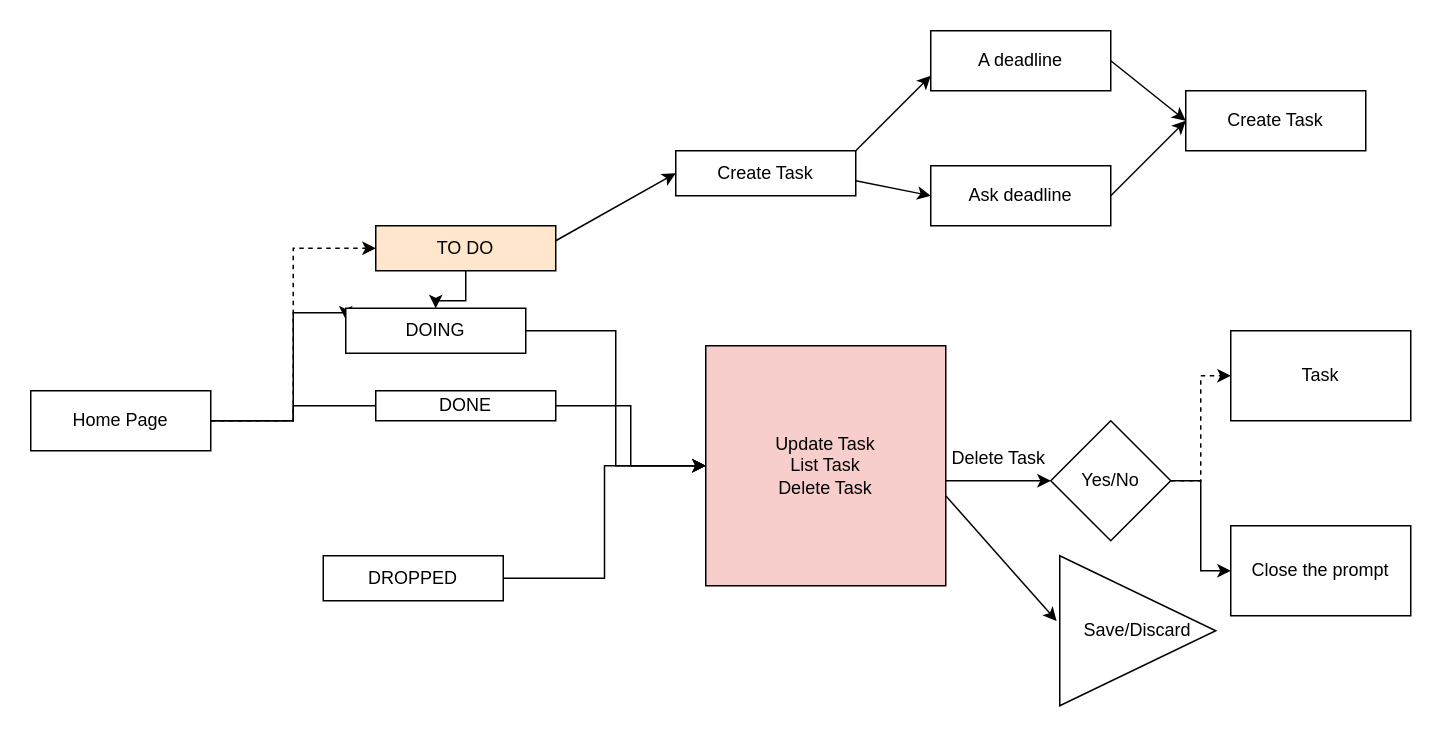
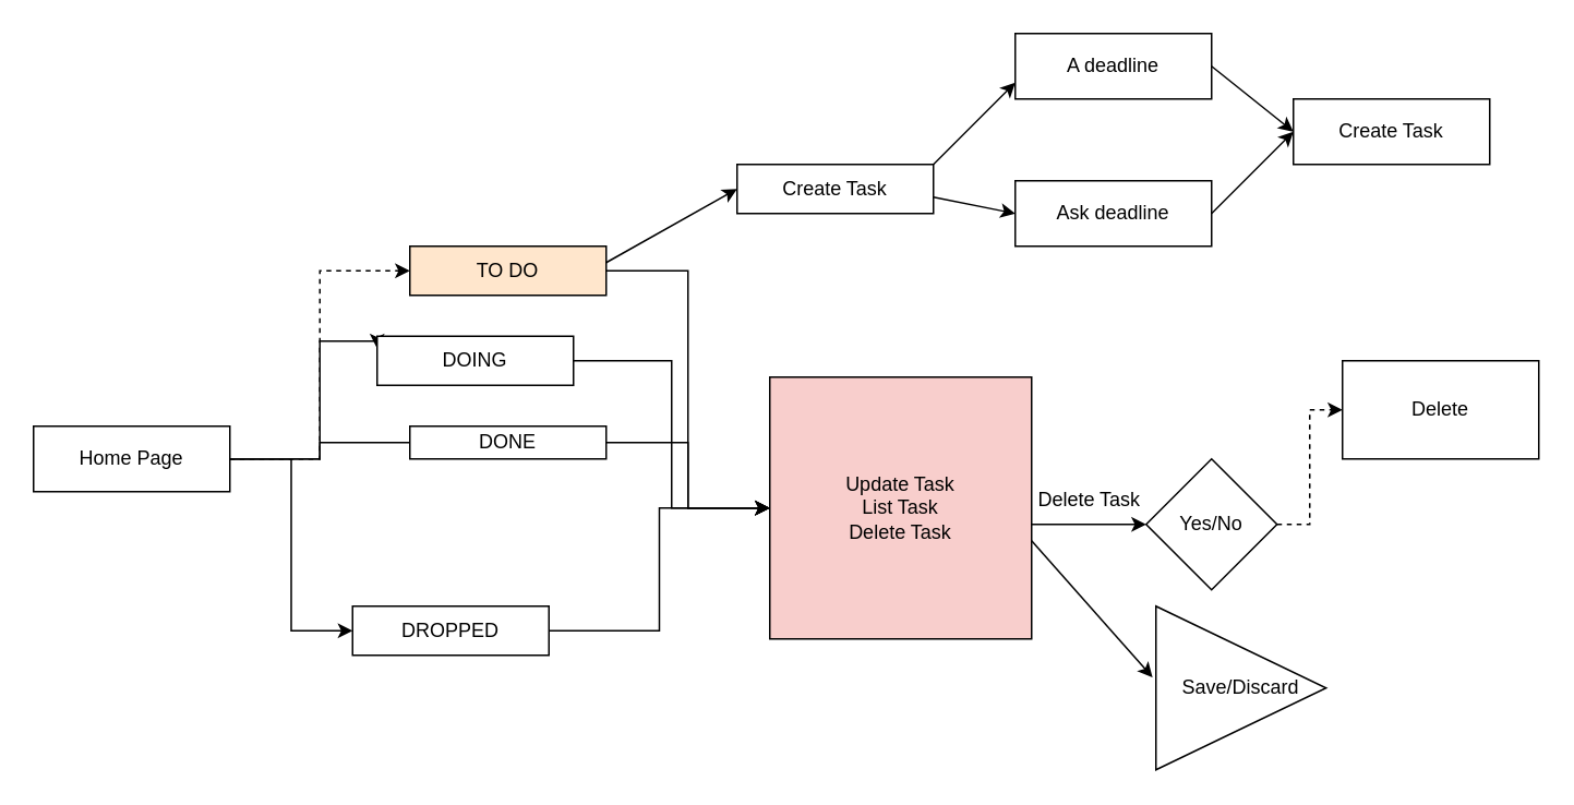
- <mxCell id="7" style="edgeStyle=orthogonalEdgeStyle;rounded=0;orthogonalLoop=1;jettySize=auto;html=1;" edge="1" parent="1" source="8" target="10"><mxGeometry relative="1" as="geometry" /></mxCell>
+ <mxCell id="7" style="edgeStyle=orthogonalEdgeStyle;rounded=0;orthogonalLoop=1;jettySize=auto;html=1;entryX=0;entryY=0.5;entryDx=0;entryDy=0;" edge="1" parent="1" source="8" target="17"><mxGeometry relative="1" as="geometry" /></mxCell>
- <mxCell id="25" value="Task" style="rounded=0;whiteSpace=wrap;html=1;" vertex="1" parent="1"><mxGeometry x="820" y="220" width="120" height="60" as="geometry" /></mxCell>
+ <mxCell id="25" value="Delete" style="rounded=0;whiteSpace=wrap;html=1;" vertex="1" parent="1"><mxGeometry x="820" y="220" width="120" height="60" as="geometry" /></mxCell>
+ <mxCell id="5" style="edgeStyle=orthogonalEdgeStyle;rounded=0;orthogonalLoop=1;jettySize=auto;html=1;entryX=0;entryY=0.5;entryDx=0;entryDy=0;" edge="1" parent="1" source="6" target="14"><mxGeometry relative="1" as="geometry" /></mxCell>
- <mxCell id="22" style="edgeStyle=orthogonalEdgeStyle;rounded=0;orthogonalLoop=1;jettySize=auto;html=1;entryX=0;entryY=0.5;entryDx=0;entryDy=0;" edge="1" parent="1" source="24" target="26"><mxGeometry relative="1" as="geometry" /></mxCell>
- <mxCell id="26" value="Close the prompt" style="rounded=0;whiteSpace=wrap;html=1;" vertex="1" parent="1"><mxGeometry x="820" y="350" width="120" height="60" as="geometry" /></mxCell>
